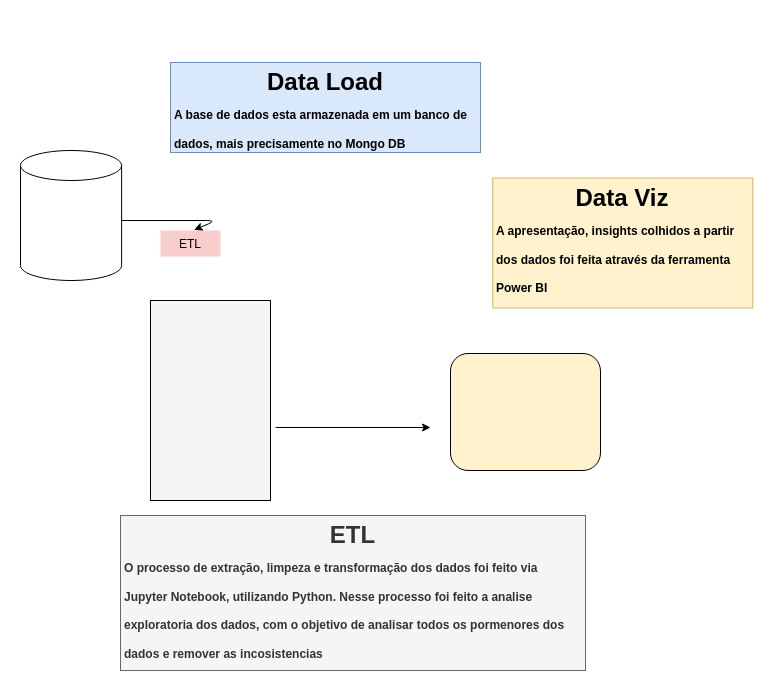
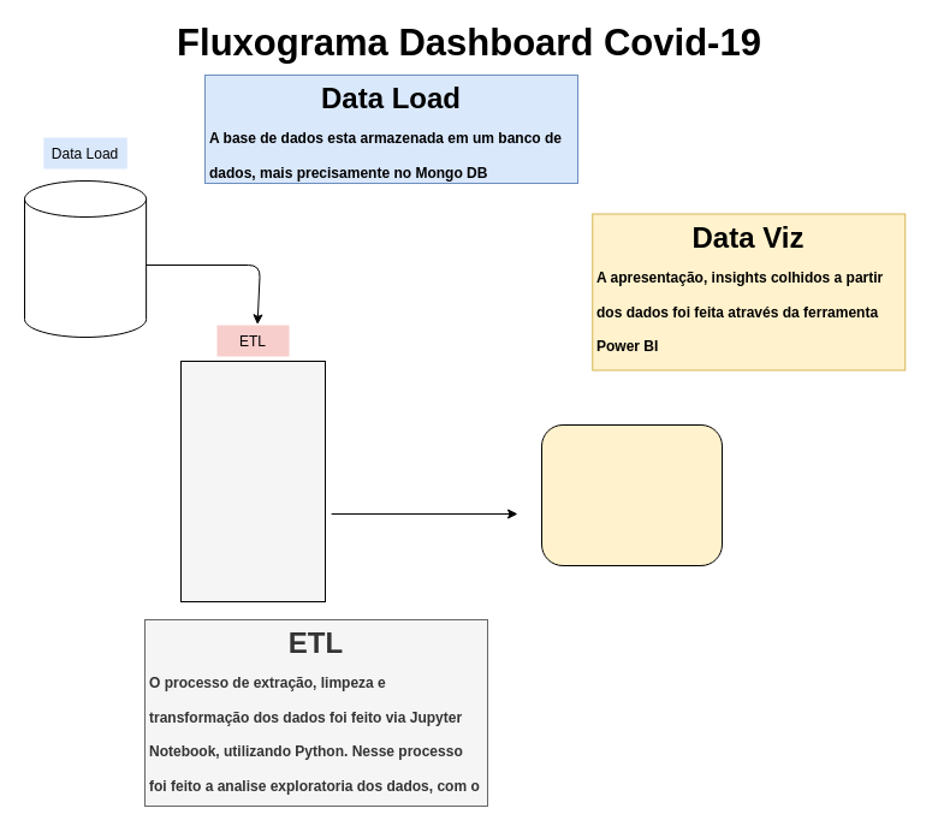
+ <mxCell id="10" value="Fluxograma Dashboard Covid-19" style="text;html=1;strokeColor=none;fillColor=none;align=center;verticalAlign=middle;whiteSpace=wrap;rounded=0;fontStyle=1;fontSize=31;" parent="1" vertex="1"><mxGeometry x="30" y="20" width="720" height="30" as="geometry" /></mxCell>
+ <mxCell id="8" value="Data Load" style="text;fillColor=#dae8fc;align=center;verticalAlign=top;spacingLeft=4;spacingRight=4;overflow=hidden;rotatable=0;points=[[0,0.5],[1,0.5]];portConstraint=eastwest;" parent="1" vertex="1"><mxGeometry x="35.84" y="114" width="69.44" height="26" as="geometry" /></mxCell>
- <mxCell id="5" value="ETL" style="text;fillColor=#f8cecc;align=center;verticalAlign=top;spacingLeft=4;spacingRight=4;overflow=hidden;rotatable=0;points=[[0,0.5],[1,0.5]];portConstraint=eastwest;" parent="1" vertex="1"><mxGeometry x="160" y="230" width="60" height="26" as="geometry" /></mxCell>
+ <mxCell id="5" value="ETL" style="text;fillColor=#f8cecc;align=center;verticalAlign=top;spacingLeft=4;spacingRight=4;overflow=hidden;rotatable=0;points=[[0,0.5],[1,0.5]];portConstraint=eastwest;" parent="1" vertex="1"><mxGeometry x="180" y="270" width="60" height="26" as="geometry" /></mxCell>
- <mxCell id="11" value="&lt;h1&gt;&lt;span&gt;&lt;div&gt;ETL&lt;br&gt;&lt;div style=&quot;text-align: left&quot;&gt;&lt;span style=&quot;font-size: 12px&quot;&gt;O processo de extração, limpeza e transformação dos dados foi feito via Jupyter Notebook, utilizando Python. Nesse processo foi feito a analise exploratoria dos dados, com o objetivo de analisar todos os pormenores dos dados e remover as incosistencias&lt;/span&gt;&lt;/div&gt;&lt;/div&gt;&lt;/span&gt;&lt;/h1&gt;" style="text;html=1;fillColor=#f5f5f5;spacing=5;spacingTop=-20;whiteSpace=wrap;overflow=hidden;rounded=0;align=center;strokeColor=#666666;fontColor=#333333;" parent="1" vertex="1"><mxGeometry x="120" y="515" width="465" height="155" as="geometry" /></mxCell>
+ <mxCell id="11" value="&lt;h1&gt;&lt;span&gt;&lt;div&gt;ETL&lt;br&gt;&lt;div style=&quot;text-align: left&quot;&gt;&lt;span style=&quot;font-size: 12px&quot;&gt;O processo de extração, limpeza e transformação dos dados foi feito via Jupyter Notebook, utilizando Python. Nesse processo foi feito a analise exploratoria dos dados, com o objetivo de analisar todos os pormenores dos dados e remover as incosistencias&lt;/span&gt;&lt;/div&gt;&lt;/div&gt;&lt;/span&gt;&lt;/h1&gt;" style="text;html=1;fillColor=#f5f5f5;spacing=5;spacingTop=-20;whiteSpace=wrap;overflow=hidden;rounded=0;align=center;strokeColor=#666666;fontColor=#333333;" parent="1" vertex="1"><mxGeometry x="120" y="515" width="285" height="155" as="geometry" /></mxCell>
